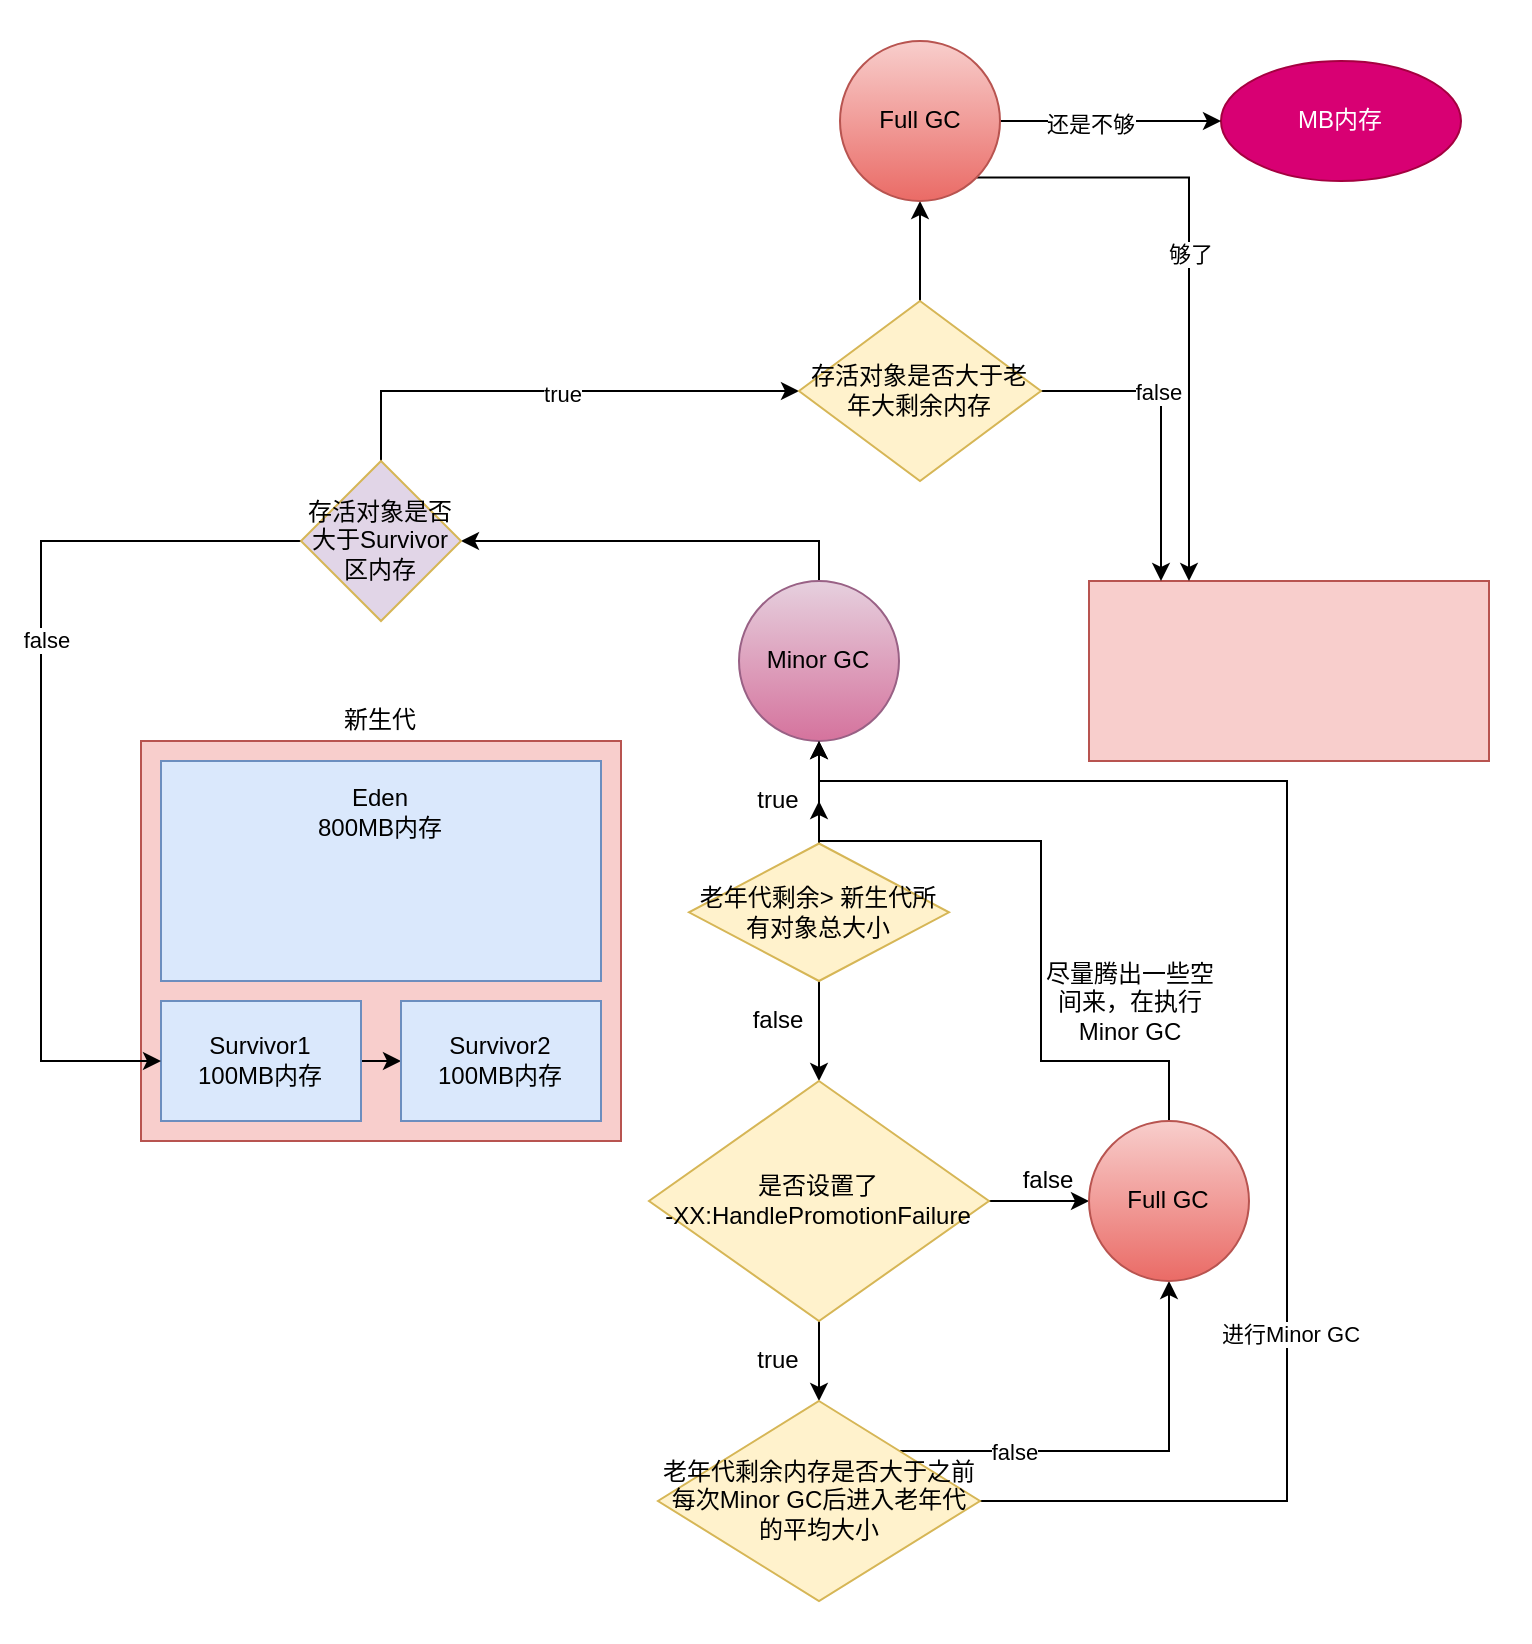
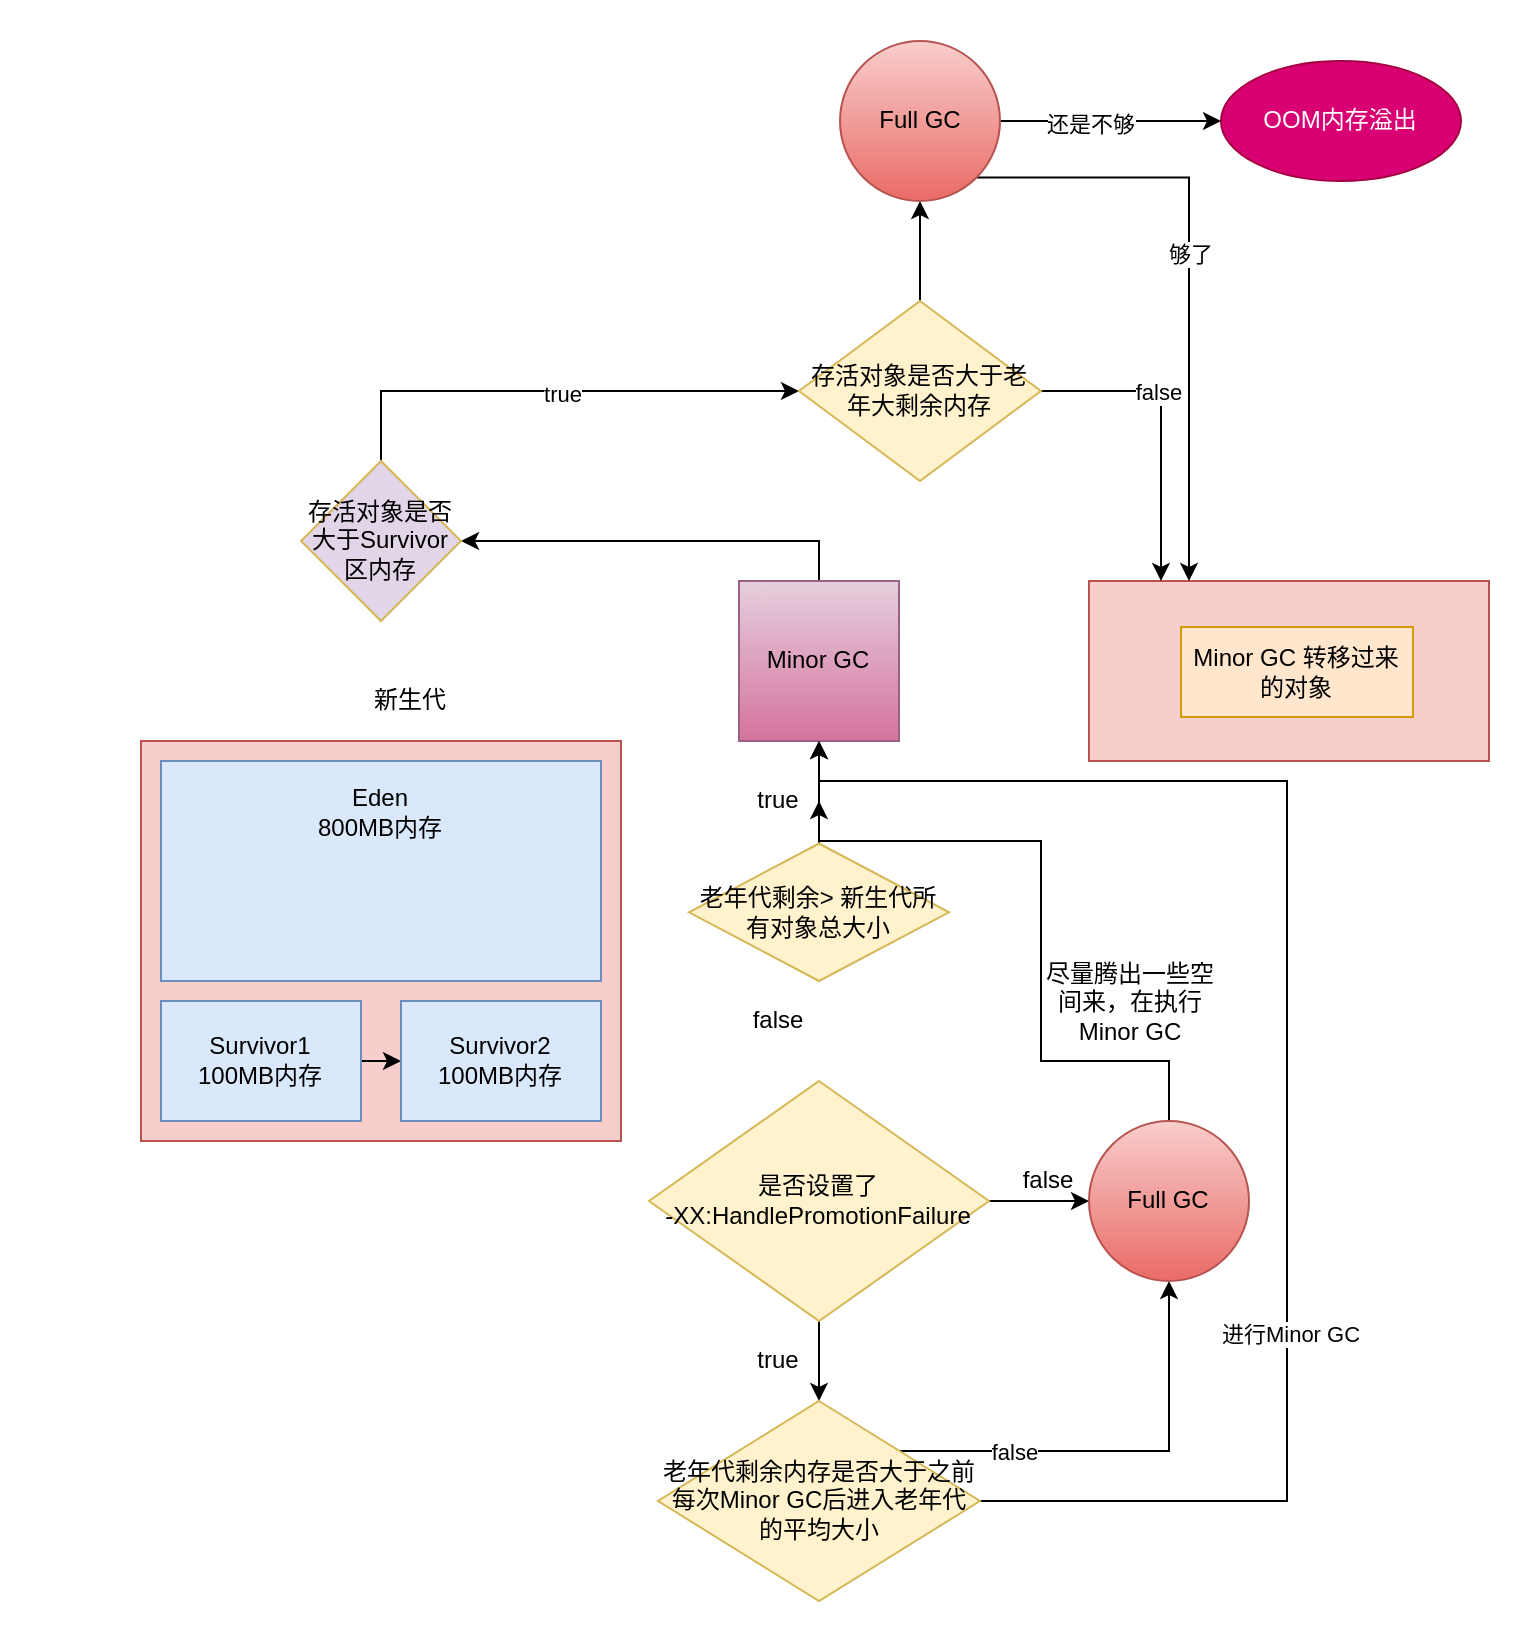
- <mxCell id="39" value="MB内存" style="ellipse;whiteSpace=wrap;html=1;fillColor=#d80073;strokeColor=#A50040;fontColor=#ffffff;" vertex="1" parent="1"><mxGeometry x="610" y="30" width="120" height="60" as="geometry" /></mxCell>
+ <mxCell id="39" value="OOM内存溢出" style="ellipse;whiteSpace=wrap;html=1;fillColor=#d80073;strokeColor=#A50040;fontColor=#ffffff;" vertex="1" parent="1"><mxGeometry x="610" y="30" width="120" height="60" as="geometry" /></mxCell>
- <mxCell id="10" value="Minor GC" style="ellipse;whiteSpace=wrap;html=1;aspect=fixed;gradientColor=#d5739d;fillColor=#e6d0de;strokeColor=#996185;" vertex="1" parent="1"><mxGeometry x="369" y="290" width="80" height="80" as="geometry" /></mxCell>
+ <mxCell id="10" value="Minor GC" style="whiteSpace=wrap;html=1;aspect=fixed;gradientColor=#d5739d;fillColor=#e6d0de;strokeColor=#996185;rounded=0;" vertex="1" parent="1"><mxGeometry x="369" y="290" width="80" height="80" as="geometry" /></mxCell>
+ <mxCell id="34" value="Minor GC 转移过来的对象" style="rounded=0;whiteSpace=wrap;html=1;fillColor=#ffe6cc;strokeColor=#d79b00;" vertex="1" parent="1"><mxGeometry x="590" y="313" width="116" height="45" as="geometry" /></mxCell>
- <mxCell id="3" value="新生代" style="text;html=1;strokeColor=none;fillColor=none;align=center;verticalAlign=middle;whiteSpace=wrap;rounded=0;" vertex="1" parent="1"><mxGeometry x="170" y="350" width="40" height="20" as="geometry" /></mxCell>
+ <mxCell id="3" value="新生代" style="text;html=1;strokeColor=none;fillColor=none;align=center;verticalAlign=middle;whiteSpace=wrap;rounded=0;" vertex="1" parent="1"><mxGeometry x="185" y="340" width="40" height="20" as="geometry" /></mxCell>
- <mxCell id="15" style="edgeStyle=orthogonalEdgeStyle;rounded=0;orthogonalLoop=1;jettySize=auto;html=1;exitX=0;exitY=0.5;exitDx=0;exitDy=0;entryX=0;entryY=0.5;entryDx=0;entryDy=0;" edge="1" parent="1" source="19" target="6"><mxGeometry relative="1" as="geometry"><Array as="points"><mxPoint x="20" y="270" /><mxPoint x="20" y="530" /></Array></mxGeometry></mxCell>
- <mxCell id="16" value="false" style="edgeLabel;html=1;align=center;verticalAlign=middle;resizable=0;points=[];" vertex="1" connectable="0" parent="15"><mxGeometry x="-0.204" y="2" relative="1" as="geometry"><mxPoint as="offset" /></mxGeometry></mxCell>
- <mxCell id="12" style="edgeStyle=orthogonalEdgeStyle;rounded=0;orthogonalLoop=1;jettySize=auto;html=1;entryX=0.5;entryY=0;entryDx=0;entryDy=0;" edge="1" parent="1" source="13" target="22"><mxGeometry relative="1" as="geometry" /></mxCell>
